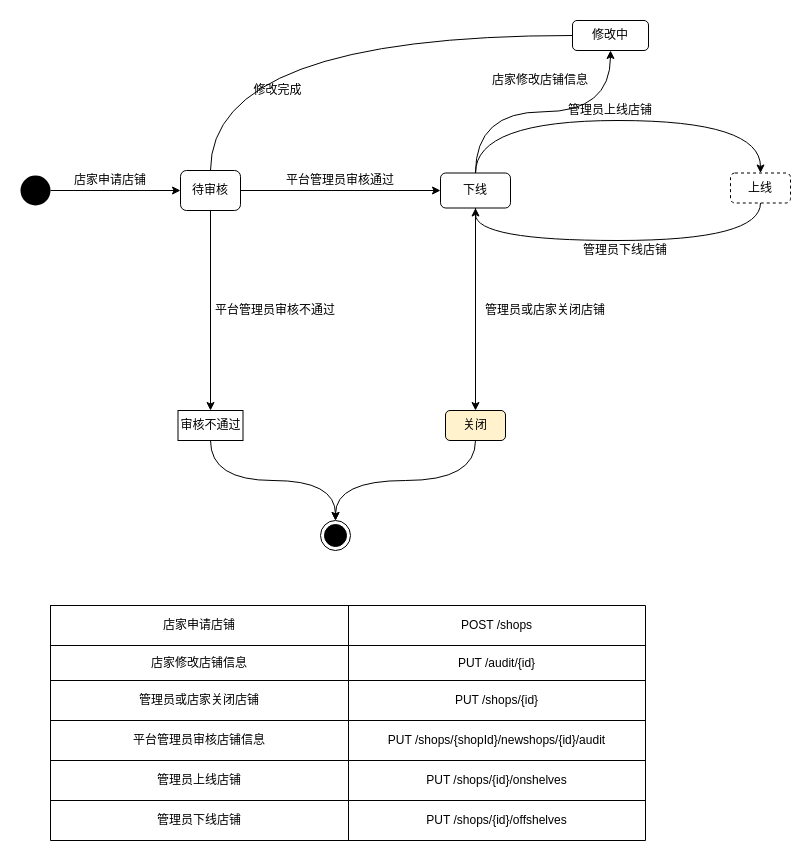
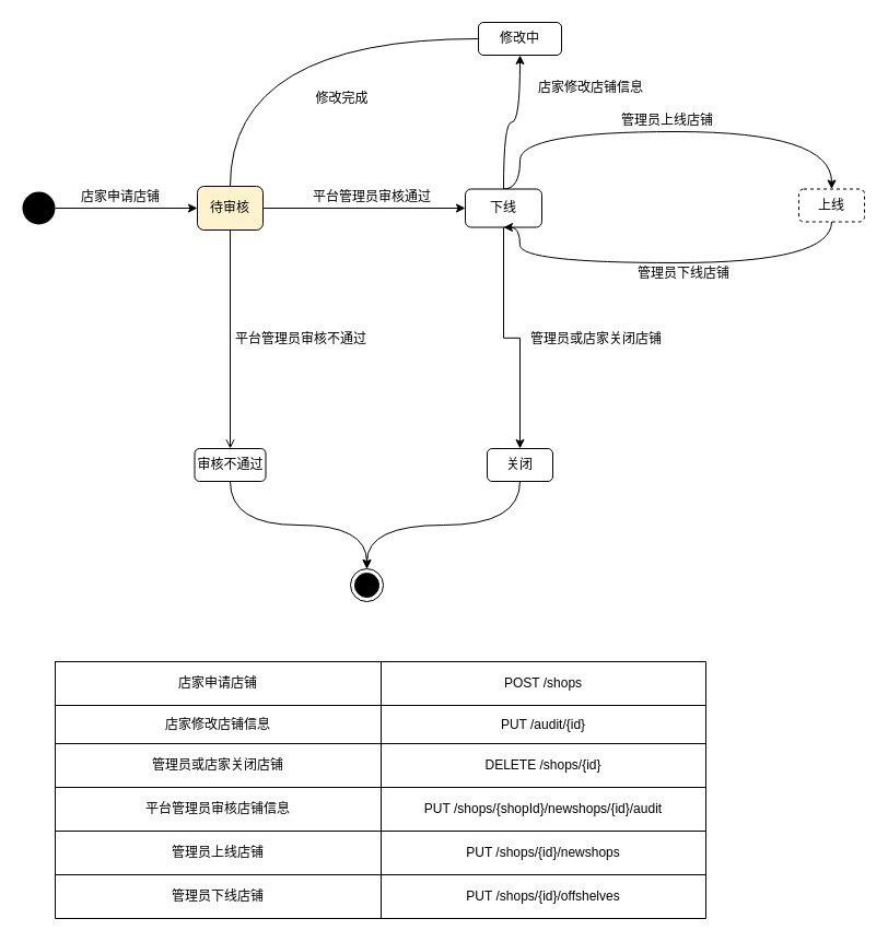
- <mxCell id="24" value="修改中" style="rounded=1;whiteSpace=wrap;html=1;" parent="1" vertex="1"><mxGeometry x="572" y="20" width="76" height="30" as="geometry" /></mxCell>
+ <mxCell id="24" value="修改中" style="rounded=1;whiteSpace=wrap;html=1;" parent="1" vertex="1"><mxGeometry x="437" width="76" height="30" as="geometry" y="20" /></mxCell>
- <mxCell id="26" value="修改完成" style="text;html=1;strokeColor=none;fillColor=none;align=center;verticalAlign=middle;whiteSpace=wrap;rounded=0;" parent="1" vertex="1"><mxGeometry x="245" y="80" width="65" height="20" as="geometry" /></mxCell>
+ <mxCell id="26" value="修改完成" style="text;html=1;strokeColor=none;fillColor=none;align=center;verticalAlign=middle;whiteSpace=wrap;rounded=0;" parent="1" vertex="1"><mxGeometry x="280" y="80" width="65" height="20" as="geometry" /></mxCell>
- <mxCell id="6" value="待审核" style="rounded=1;whiteSpace=wrap;html=1;" parent="1" vertex="1"><mxGeometry x="180" y="170" width="60" height="40" as="geometry" /></mxCell>
+ <mxCell id="6" value="待审核" style="rounded=1;whiteSpace=wrap;html=1;fillColor=#fff2cc;" parent="1" vertex="1"><mxGeometry x="180" y="170" width="60" height="40" as="geometry" /></mxCell>
- <mxCell id="11" value="下线" style="rounded=1;whiteSpace=wrap;html=1;" parent="1" vertex="1"><mxGeometry x="440" y="172.5" width="70" height="35" as="geometry" /></mxCell>
+ <mxCell id="11" value="下线" style="rounded=1;whiteSpace=wrap;html=1;" parent="1" vertex="1"><mxGeometry x="425" y="172.5" width="70" height="35" as="geometry" /></mxCell>
- <mxCell id="5" style="edgeStyle=orthogonalEdgeStyle;rounded=0;orthogonalLoop=1;jettySize=auto;html=1;exitX=0.5;exitY=1;exitDx=0;exitDy=0;" parent="1" source="6" target="14" edge="1"><mxGeometry relative="1" as="geometry" /></mxCell>
+ <mxCell id="5" style="edgeStyle=orthogonalEdgeStyle;rounded=0;orthogonalLoop=1;jettySize=auto;html=1;exitX=0.5;exitY=1;exitDx=0;exitDy=0;endArrow=open;" parent="1" source="6" target="14" edge="1"><mxGeometry relative="1" as="geometry" /></mxCell>
- <mxCell id="14" value="审核不通过" style="whiteSpace=wrap;html=1;rounded=0;" parent="1" vertex="1"><mxGeometry x="177.5" y="410" width="65" height="30" as="geometry" /></mxCell>
+ <mxCell id="14" value="审核不通过" style="rounded=1;whiteSpace=wrap;html=1;" parent="1" vertex="1"><mxGeometry x="177.5" y="410" width="65" height="30" as="geometry" /></mxCell>
- <mxCell id="17" value="关闭" style="rounded=1;whiteSpace=wrap;html=1;fillColor=#fff2cc;" parent="1" vertex="1"><mxGeometry x="445" y="410" width="60" height="30" as="geometry" /></mxCell>
+ <mxCell id="17" value="关闭" style="rounded=1;whiteSpace=wrap;html=1;" parent="1" vertex="1"><mxGeometry x="445" y="410" width="60" height="30" as="geometry" /></mxCell>
- <mxCell id="37" value="PUT /shops/{id}" style="shape=partialRectangle;html=1;whiteSpace=wrap;connectable=0;overflow=hidden;fillColor=none;top=0;left=0;bottom=0;right=0;" vertex="1" parent="35"><mxGeometry x="298" width="297" height="40" as="geometry" /></mxCell>
+ <mxCell id="37" value="DELETE /shops/{id}" style="shape=partialRectangle;html=1;whiteSpace=wrap;connectable=0;overflow=hidden;fillColor=none;top=0;left=0;bottom=0;right=0;" vertex="1" parent="35"><mxGeometry x="298" width="297" height="40" as="geometry" /></mxCell>
- <mxCell id="43" value="PUT /shops/{id}/onshelves" style="shape=partialRectangle;html=1;whiteSpace=wrap;connectable=0;overflow=hidden;fillColor=none;top=0;left=0;bottom=0;right=0;" vertex="1" parent="41"><mxGeometry x="298" width="297" height="40" as="geometry" /></mxCell>
+ <mxCell id="43" value="PUT /shops/{id}/newshops" style="shape=partialRectangle;html=1;whiteSpace=wrap;connectable=0;overflow=hidden;fillColor=none;top=0;left=0;bottom=0;right=0;" vertex="1" parent="41"><mxGeometry x="298" width="297" height="40" as="geometry" /></mxCell>
